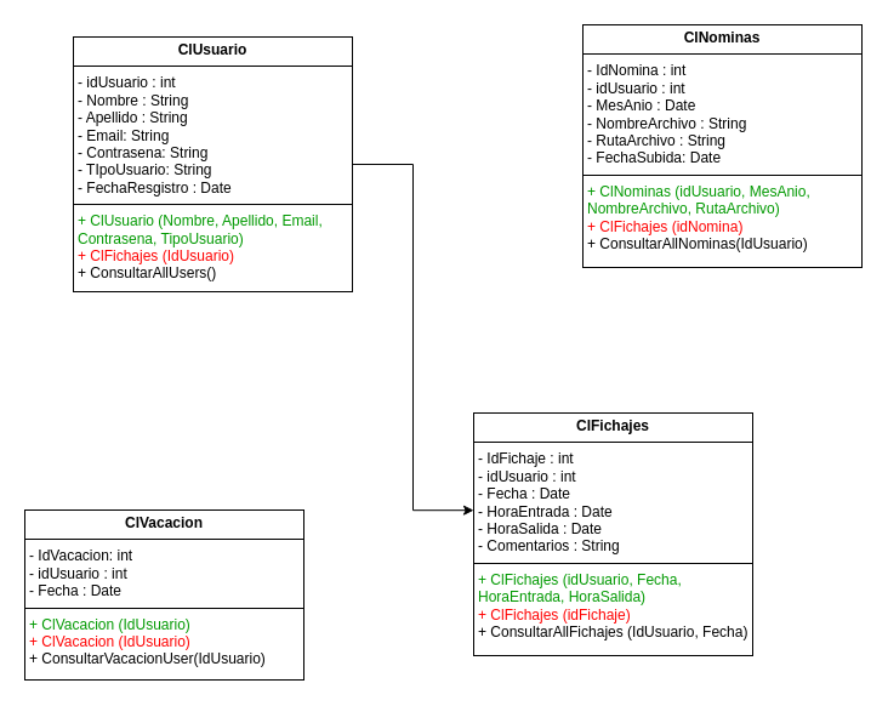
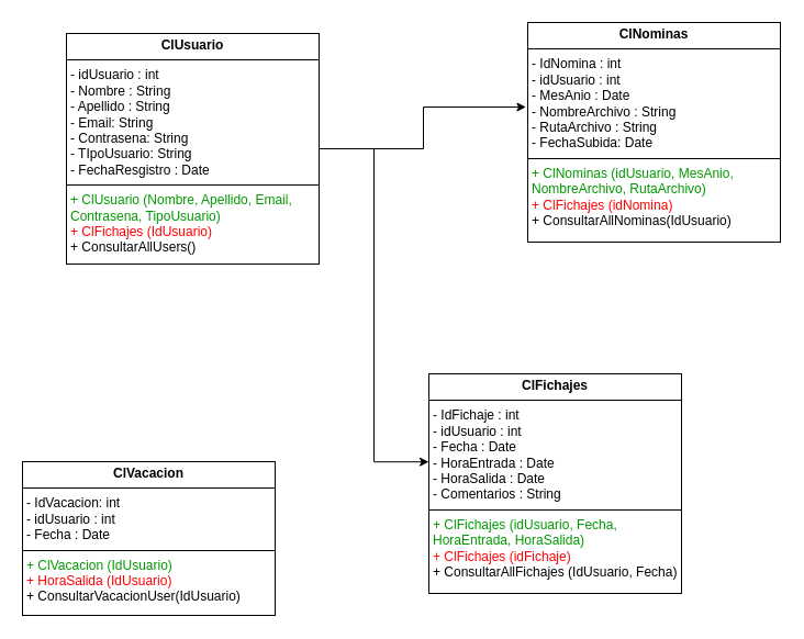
+ <mxCell id="6" style="edgeStyle=orthogonalEdgeStyle;rounded=0;orthogonalLoop=1;jettySize=auto;html=1;entryX=-0.007;entryY=0.385;entryDx=0;entryDy=0;entryPerimeter=0;" edge="1" parent="1" source="4" target="3"><mxGeometry relative="1" as="geometry" /></mxCell>
- <mxCell id="5" value="&lt;p style=&quot;margin:0px;margin-top:4px;text-align:center;&quot;&gt;&lt;b&gt;ClVacacion&lt;/b&gt;&lt;/p&gt;&lt;hr size=&quot;1&quot; style=&quot;border-style:solid;&quot;&gt;&lt;p style=&quot;margin:0px;margin-left:4px;&quot;&gt;&lt;span style=&quot;background-color: transparent; color: light-dark(rgb(0, 0, 0), rgb(255, 255, 255));&quot;&gt;- IdVacacion: int&lt;/span&gt;&lt;/p&gt;&lt;p style=&quot;margin:0px;margin-left:4px;&quot;&gt;&lt;span style=&quot;background-color: transparent; color: light-dark(rgb(0, 0, 0), rgb(255, 255, 255));&quot;&gt;-&amp;nbsp;&lt;/span&gt;idUsuario&amp;nbsp;&lt;span style=&quot;background-color: transparent; color: light-dark(rgb(0, 0, 0), rgb(255, 255, 255));&quot;&gt;: int&lt;/span&gt;&lt;/p&gt;&lt;p style=&quot;margin:0px;margin-left:4px;&quot;&gt;&lt;span style=&quot;background-color: transparent; color: light-dark(rgb(0, 0, 0), rgb(255, 255, 255));&quot;&gt;- Fecha : Date&lt;/span&gt;&lt;/p&gt;&lt;hr size=&quot;1&quot; style=&quot;border-style:solid;&quot;&gt;&lt;p style=&quot;margin:0px;margin-left:4px;&quot;&gt;&lt;font style=&quot;color: rgb(0, 153, 0);&quot;&gt;+ ClVacacion (IdUsuario)&lt;/font&gt;&lt;/p&gt;&lt;p style=&quot;margin:0px;margin-left:4px;&quot;&gt;&lt;font style=&quot;color: rgb(255, 0, 0);&quot;&gt;+ ClVacacion (IdUsuario)&lt;/font&gt;&lt;/p&gt;&lt;p style=&quot;margin:0px;margin-left:4px;&quot;&gt;&lt;font style=&quot;color: rgb(0, 0, 0);&quot;&gt;+ ConsultarVacacionUser(IdUsuario)&lt;/font&gt;&lt;/p&gt;" style="verticalAlign=top;align=left;overflow=fill;html=1;whiteSpace=wrap;" vertex="1" parent="1"><mxGeometry x="20" y="420" width="230" height="140" as="geometry" /></mxCell>
+ <mxCell id="5" value="&lt;p style=&quot;margin:0px;margin-top:4px;text-align:center;&quot;&gt;&lt;b&gt;ClVacacion&lt;/b&gt;&lt;/p&gt;&lt;hr size=&quot;1&quot; style=&quot;border-style:solid;&quot;&gt;&lt;p style=&quot;margin:0px;margin-left:4px;&quot;&gt;&lt;span style=&quot;background-color: transparent; color: light-dark(rgb(0, 0, 0), rgb(255, 255, 255));&quot;&gt;- IdVacacion: int&lt;/span&gt;&lt;/p&gt;&lt;p style=&quot;margin:0px;margin-left:4px;&quot;&gt;&lt;span style=&quot;background-color: transparent; color: light-dark(rgb(0, 0, 0), rgb(255, 255, 255));&quot;&gt;-&amp;nbsp;&lt;/span&gt;idUsuario&amp;nbsp;&lt;span style=&quot;background-color: transparent; color: light-dark(rgb(0, 0, 0), rgb(255, 255, 255));&quot;&gt;: int&lt;/span&gt;&lt;/p&gt;&lt;p style=&quot;margin:0px;margin-left:4px;&quot;&gt;&lt;span style=&quot;background-color: transparent; color: light-dark(rgb(0, 0, 0), rgb(255, 255, 255));&quot;&gt;- Fecha : Date&lt;/span&gt;&lt;/p&gt;&lt;hr size=&quot;1&quot; style=&quot;border-style:solid;&quot;&gt;&lt;p style=&quot;margin:0px;margin-left:4px;&quot;&gt;&lt;font style=&quot;color: rgb(0, 153, 0);&quot;&gt;+ ClVacacion (IdUsuario)&lt;/font&gt;&lt;/p&gt;&lt;p style=&quot;margin:0px;margin-left:4px;&quot;&gt;&lt;font style=&quot;color: rgb(255, 0, 0);&quot;&gt;+ HoraSalida (IdUsuario)&lt;/font&gt;&lt;/p&gt;&lt;p style=&quot;margin:0px;margin-left:4px;&quot;&gt;&lt;font style=&quot;color: rgb(0, 0, 0);&quot;&gt;+ ConsultarVacacionUser(IdUsuario)&lt;/font&gt;&lt;/p&gt;" style="verticalAlign=top;align=left;overflow=fill;html=1;whiteSpace=wrap;" vertex="1" parent="1"><mxGeometry x="20" y="420" width="230" height="140" as="geometry" /></mxCell>
